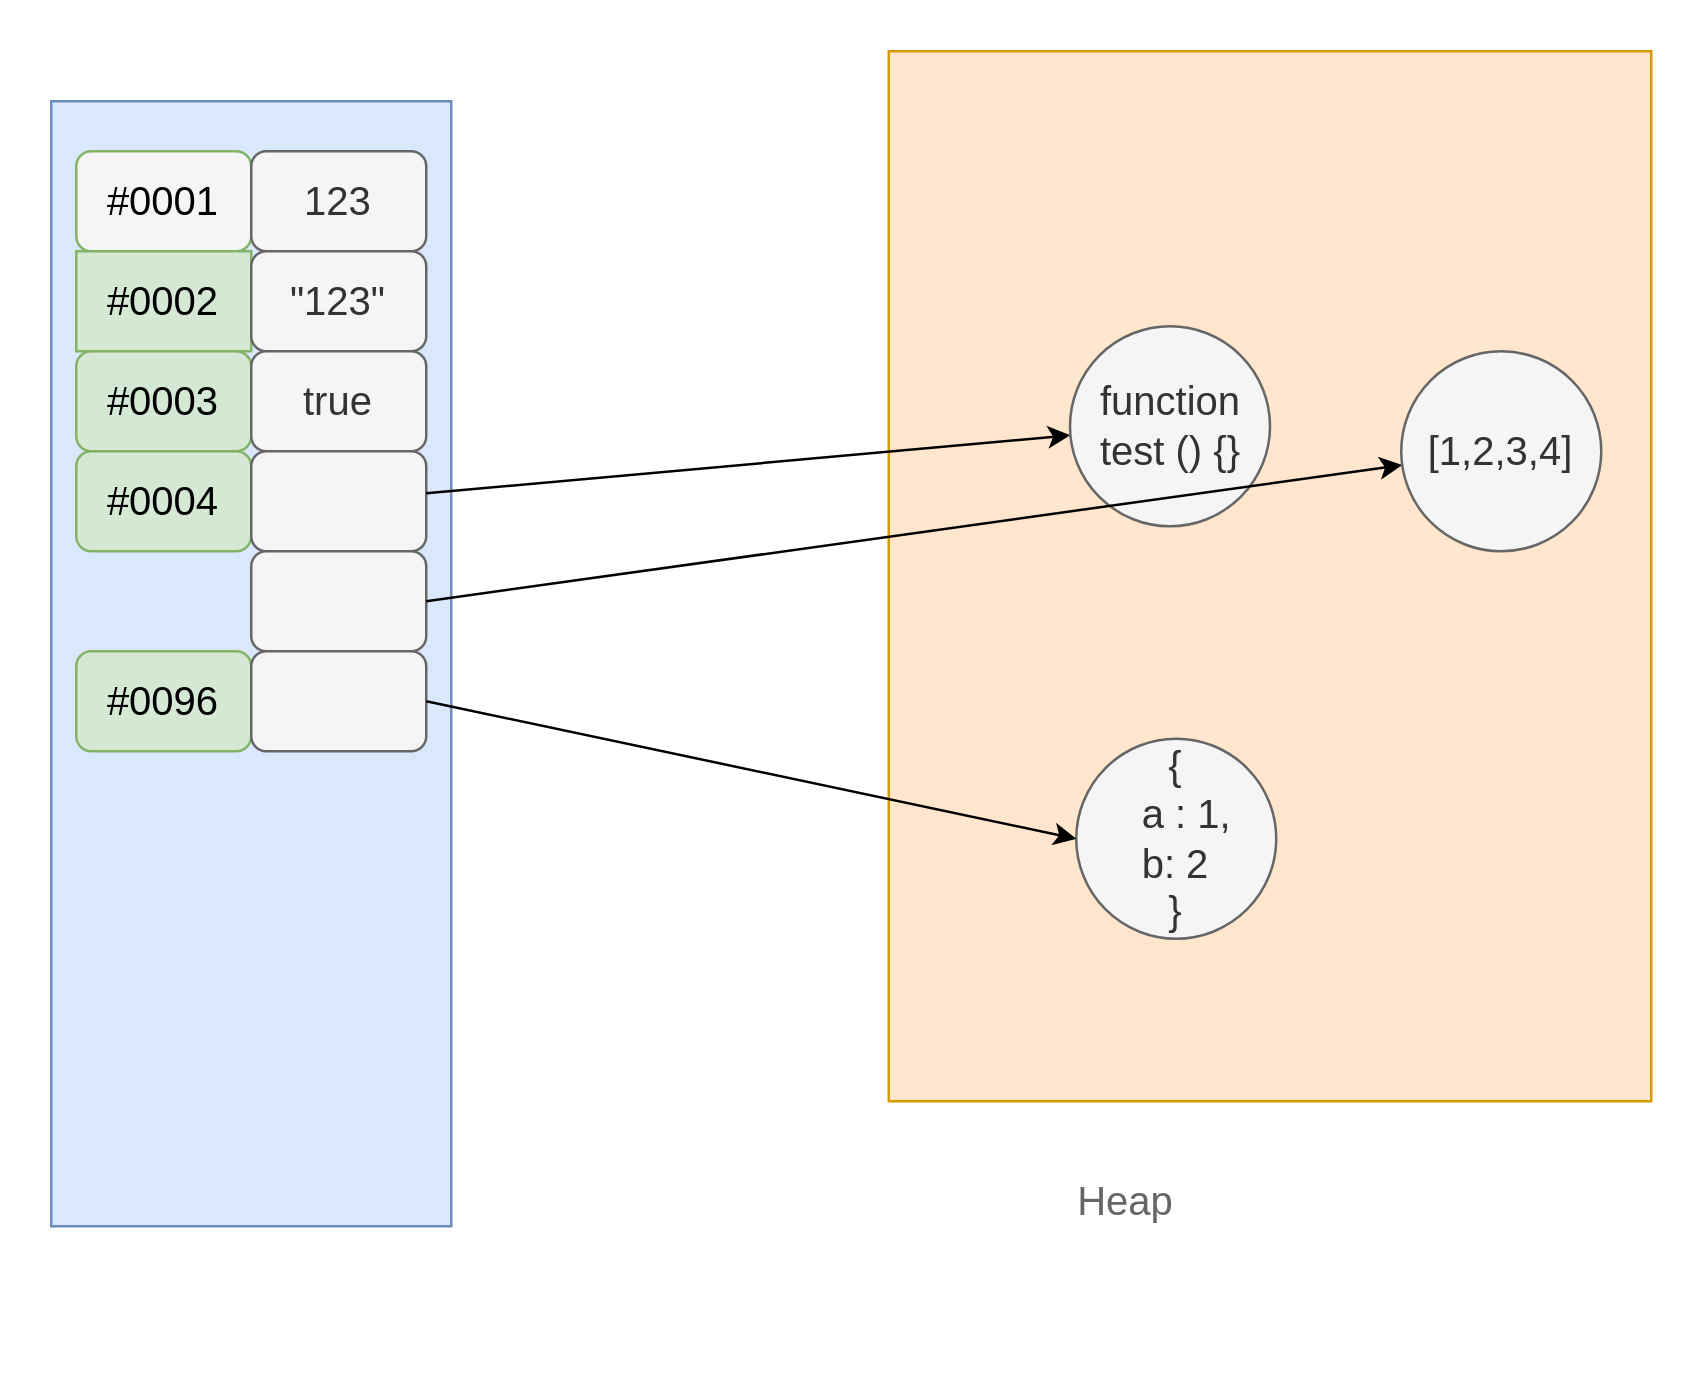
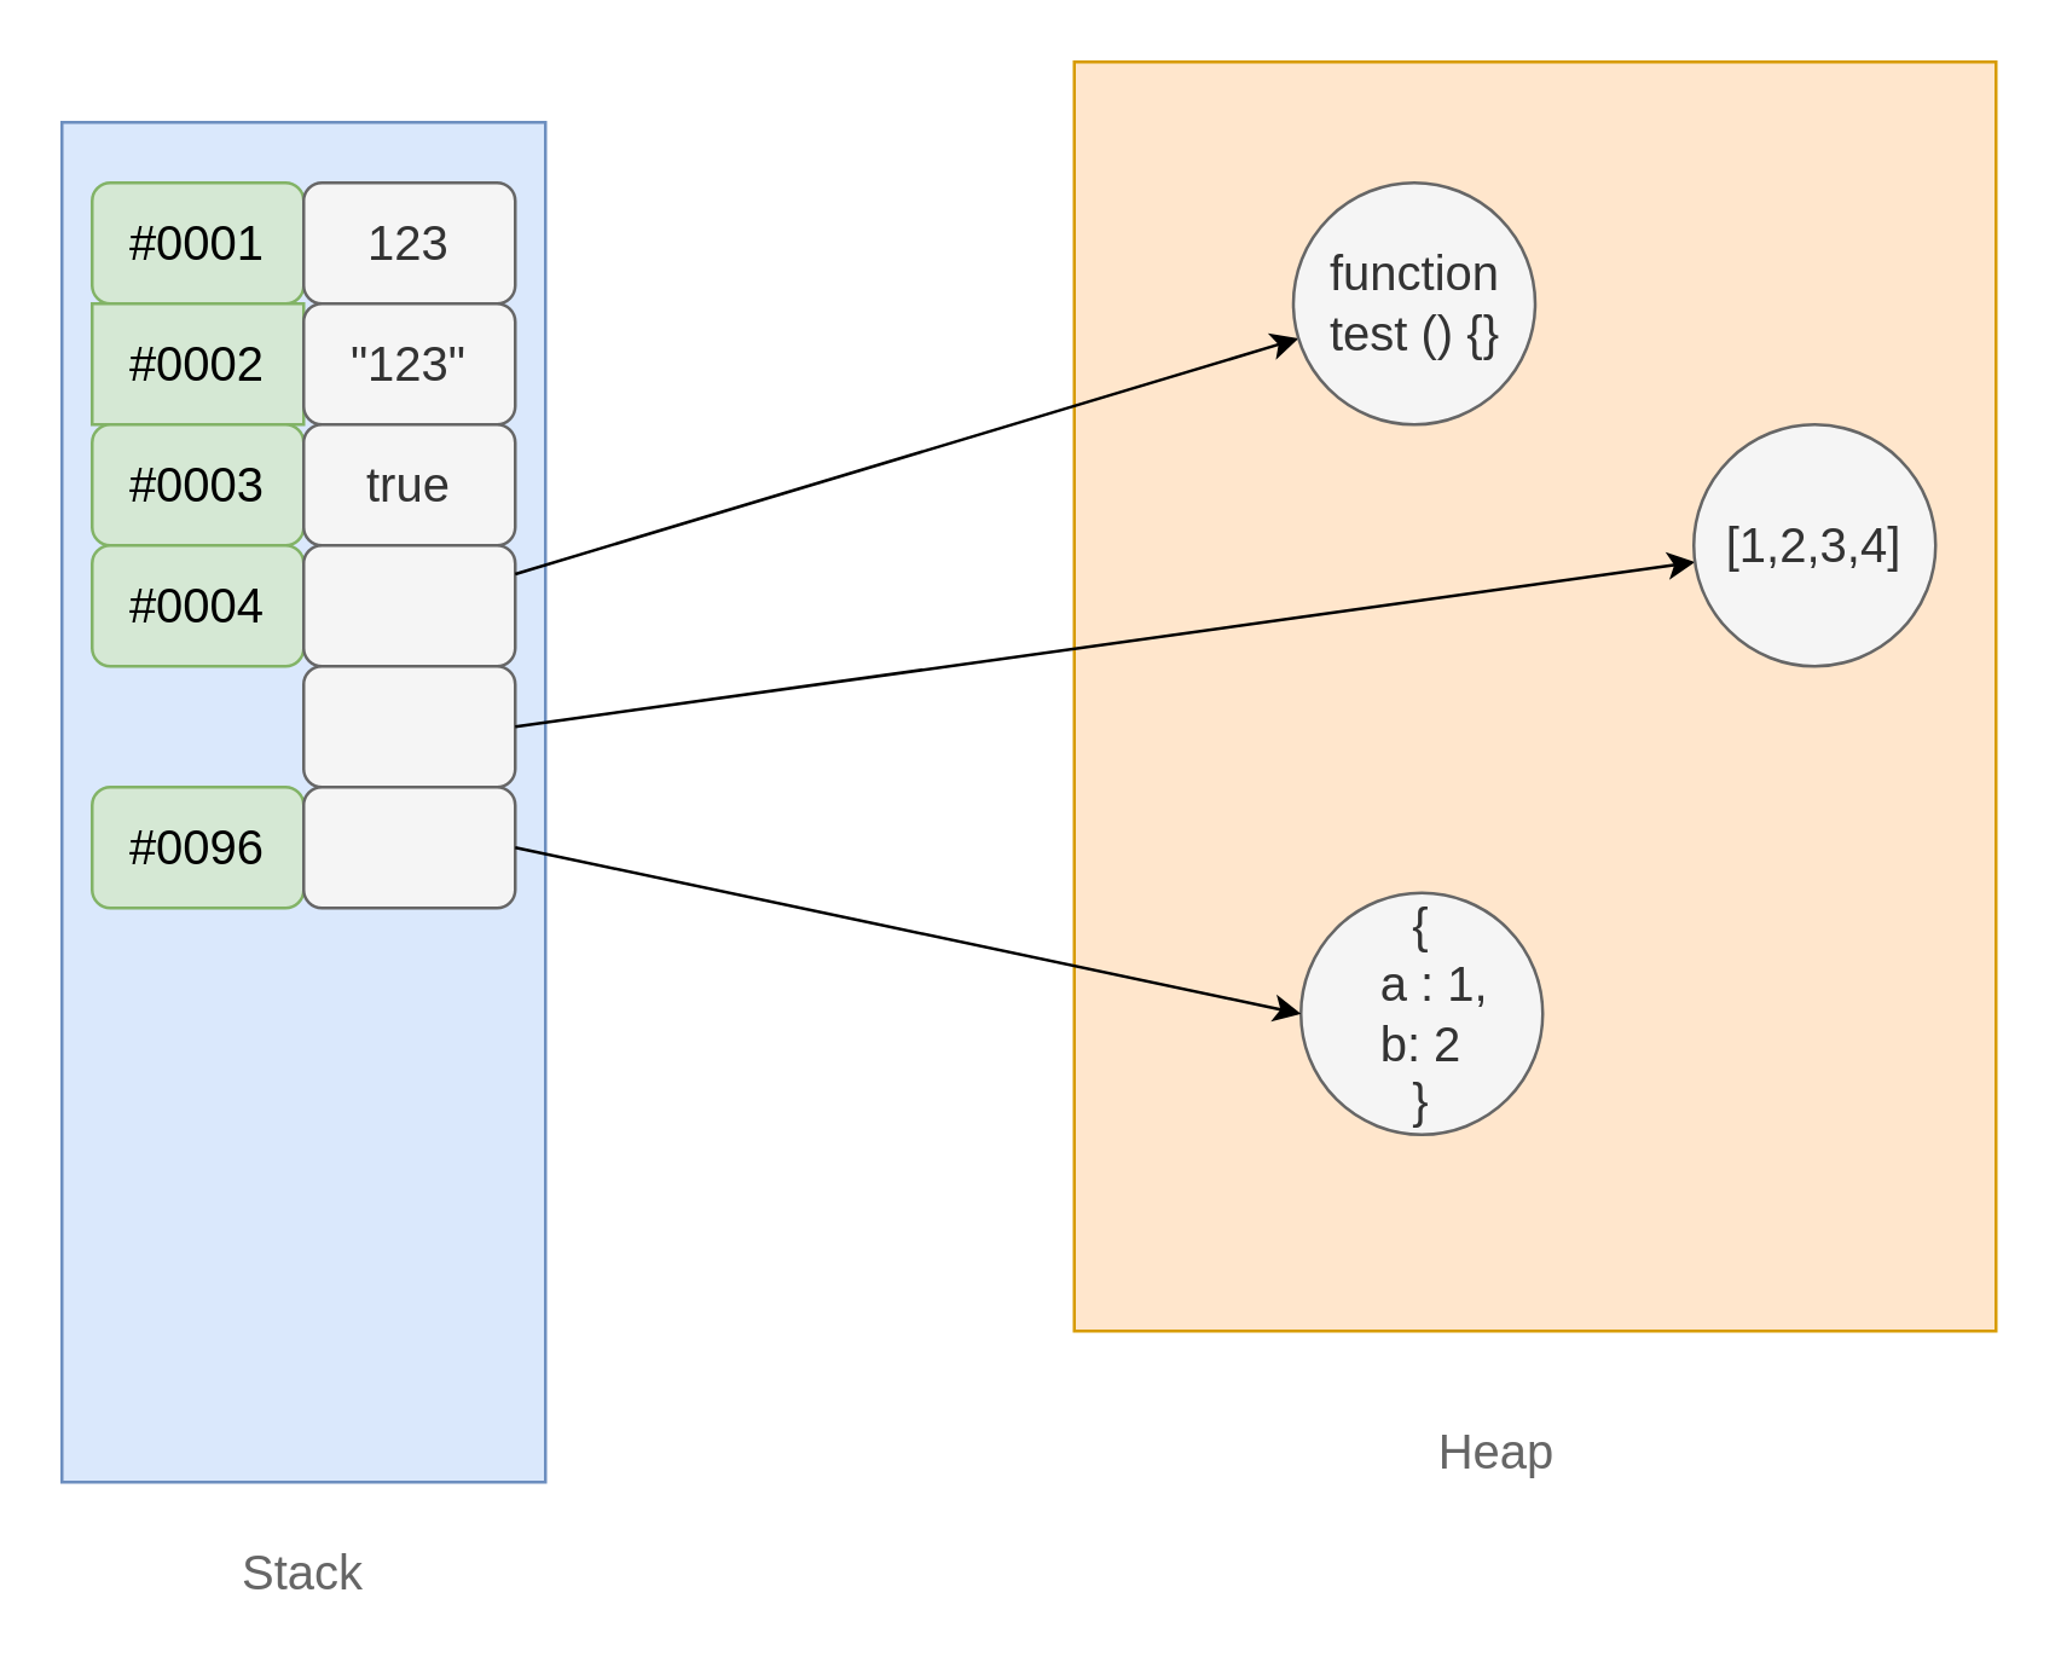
- <mxCell id="5" value="#0001" style="rounded=1;whiteSpace=wrap;html=1;fontSize=16;fillColor=#f5f5f5;strokeColor=#82b366;" vertex="1" parent="1"><mxGeometry x="30" y="60" width="70" height="40" as="geometry" /></mxCell>
+ <mxCell id="5" value="#0001" style="rounded=1;whiteSpace=wrap;html=1;fontSize=16;fillColor=#d5e8d4;strokeColor=#82b366;" vertex="1" parent="1"><mxGeometry x="30" y="60" width="70" height="40" as="geometry" /></mxCell>
- <mxCell id="18" value="function test () {}" style="ellipse;whiteSpace=wrap;html=1;aspect=fixed;fontSize=16;fontColor=#333333;fillColor=#f5f5f5;strokeColor=#666666;" vertex="1" parent="1"><mxGeometry x="427.5" y="130" width="80" height="80" as="geometry" /></mxCell>
+ <mxCell id="18" value="function test () {}" style="ellipse;whiteSpace=wrap;html=1;aspect=fixed;fontSize=16;fontColor=#333333;fillColor=#f5f5f5;strokeColor=#666666;" vertex="1" parent="1"><mxGeometry x="427.5" y="60" width="80" height="80" as="geometry" /></mxCell>
- <mxCell id="16" value="Heap" style="text;html=1;strokeColor=none;fillColor=none;align=center;verticalAlign=middle;whiteSpace=wrap;rounded=0;fontSize=16;fontColor=#666666;" vertex="1" parent="1"><mxGeometry x="430" y="470" width="40" height="20" as="geometry" /></mxCell>
+ <mxCell id="16" value="Heap" style="text;html=1;strokeColor=none;fillColor=none;align=center;verticalAlign=middle;whiteSpace=wrap;rounded=0;fontSize=16;fontColor=#666666;" vertex="1" parent="1"><mxGeometry x="475" y="470" width="40" height="20" as="geometry" /></mxCell>
+ <mxCell id="4" value="Stack" style="text;html=1;strokeColor=none;fillColor=none;align=center;verticalAlign=middle;whiteSpace=wrap;rounded=0;fontSize=16;fontColor=#666666;" vertex="1" parent="1"><mxGeometry x="80" y="510" width="40" height="20" as="geometry" /></mxCell>
